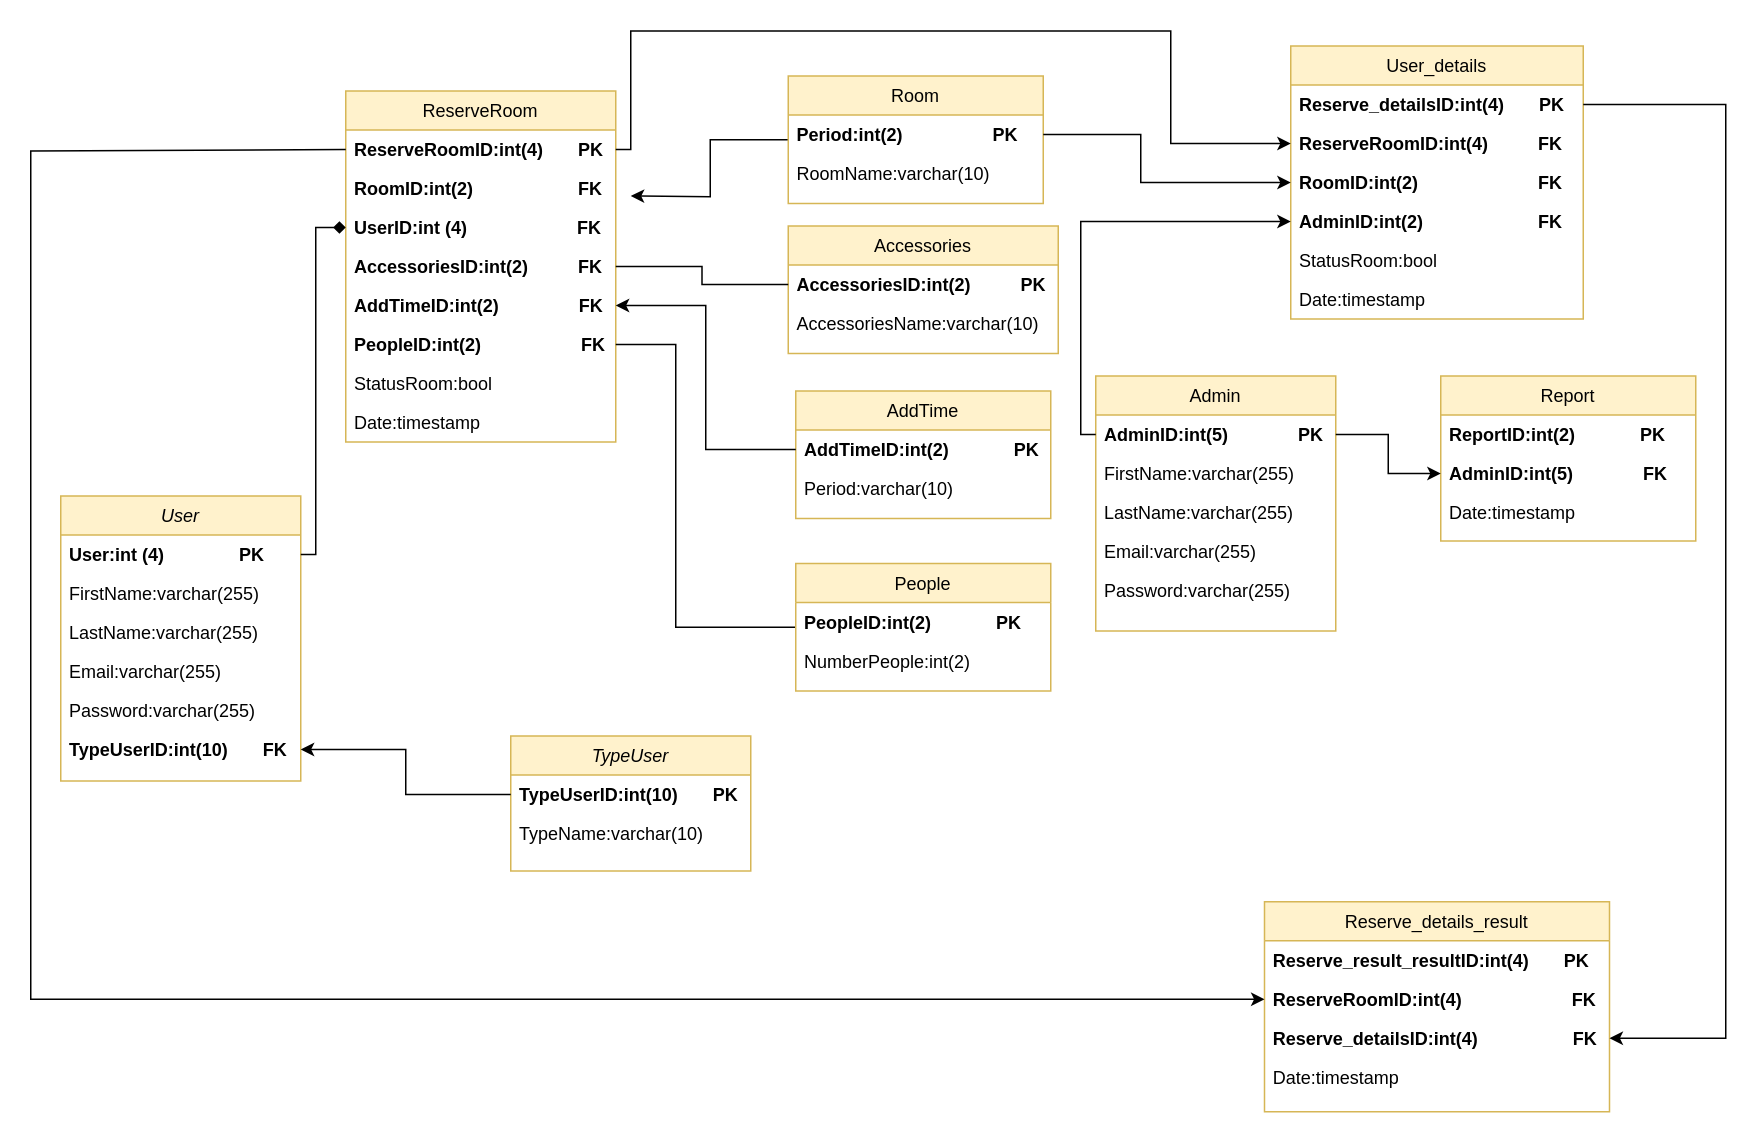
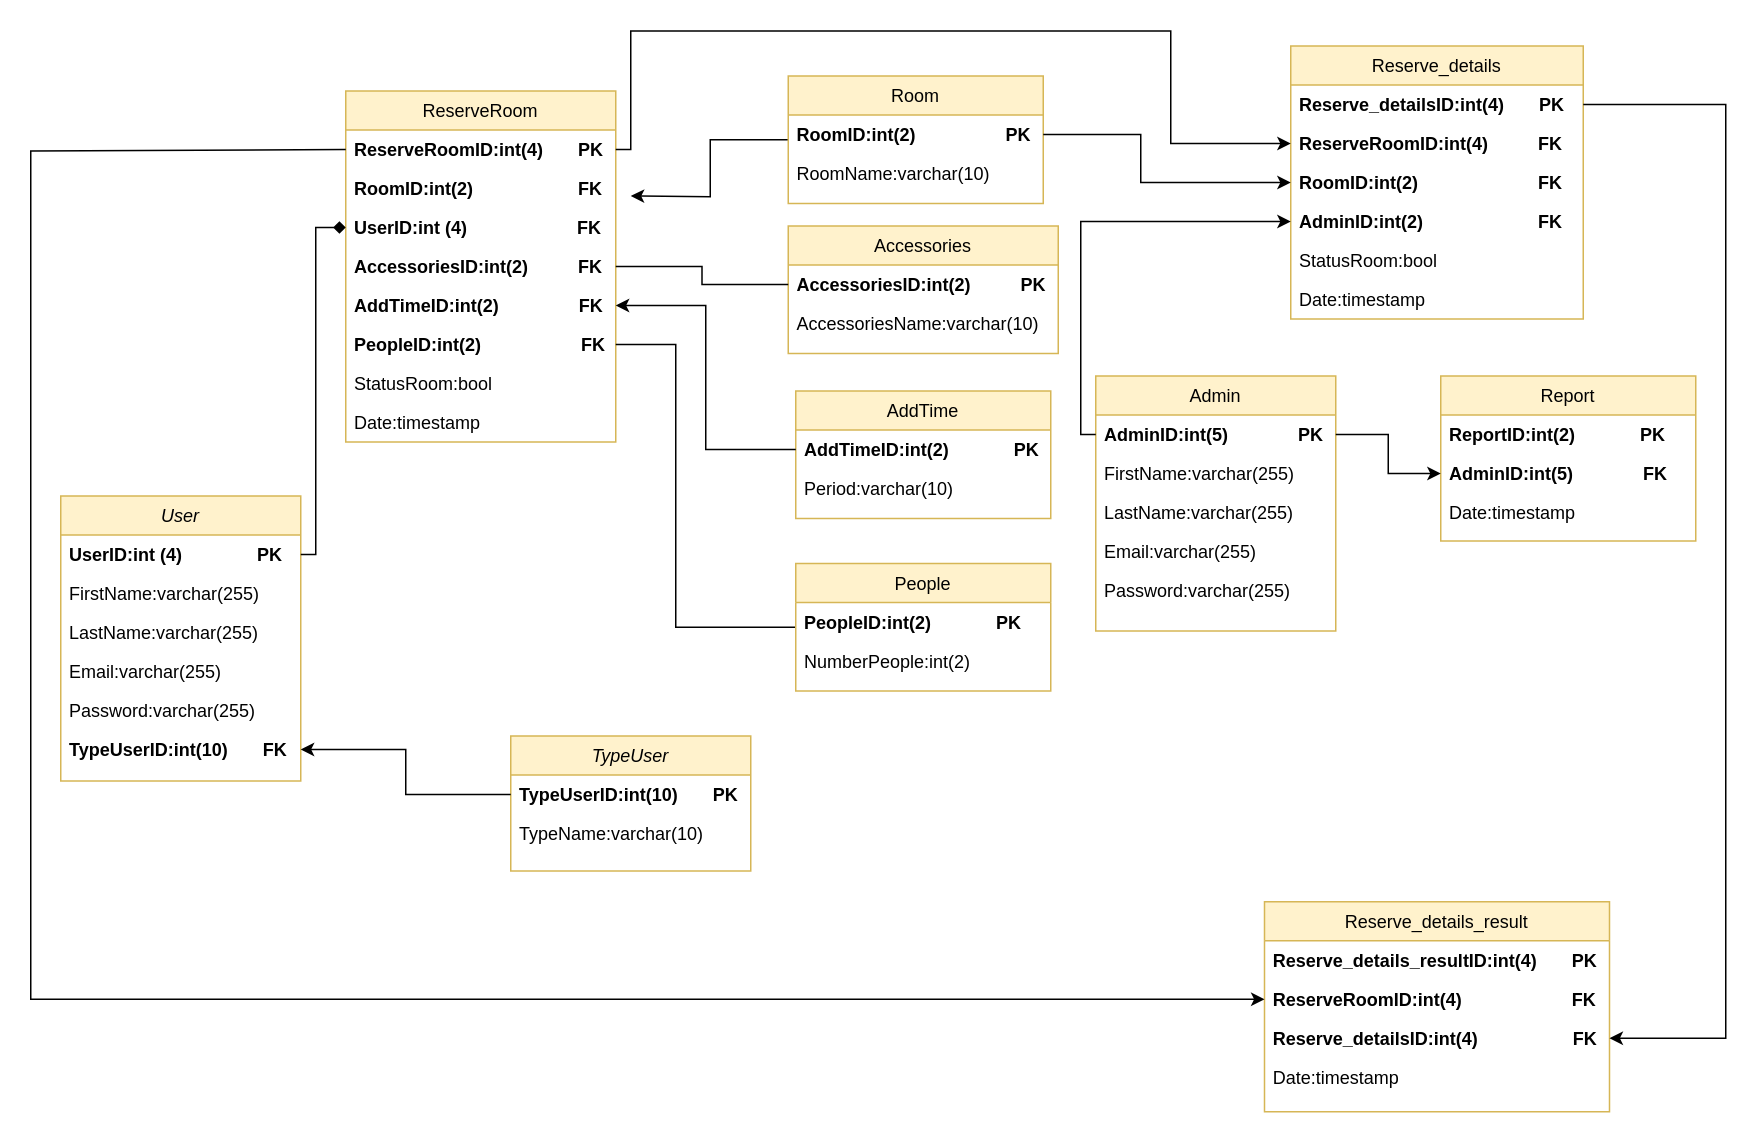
- <mxCell id="41" value="User_details" style="swimlane;fontStyle=0;align=center;verticalAlign=top;childLayout=stackLayout;horizontal=1;startSize=26;horizontalStack=0;resizeParent=1;resizeLast=0;collapsible=1;marginBottom=0;rounded=0;shadow=0;strokeWidth=1;fillColor=#fff2cc;strokeColor=#d6b656;" vertex="1" parent="1"><mxGeometry x="860" y="30" width="195" height="182" as="geometry"><mxRectangle x="340" y="380" width="170" height="26" as="alternateBounds" /></mxGeometry></mxCell>
+ <mxCell id="41" value="Reserve_details" style="swimlane;fontStyle=0;align=center;verticalAlign=top;childLayout=stackLayout;horizontal=1;startSize=26;horizontalStack=0;resizeParent=1;resizeLast=0;collapsible=1;marginBottom=0;rounded=0;shadow=0;strokeWidth=1;fillColor=#fff2cc;strokeColor=#d6b656;" vertex="1" parent="1"><mxGeometry x="860" y="30" width="195" height="182" as="geometry"><mxRectangle x="340" y="380" width="170" height="26" as="alternateBounds" /></mxGeometry></mxCell>
- <mxCell id="29" value="Period:int(2)                  PK" style="text;align=left;verticalAlign=top;spacingLeft=4;spacingRight=4;overflow=hidden;rotatable=0;points=[[0,0.5],[1,0.5]];portConstraint=eastwest;fontStyle=1" vertex="1" parent="28"><mxGeometry y="26" width="170" height="26" as="geometry" /></mxCell>
+ <mxCell id="29" value="RoomID:int(2)                  PK" style="text;align=left;verticalAlign=top;spacingLeft=4;spacingRight=4;overflow=hidden;rotatable=0;points=[[0,0.5],[1,0.5]];portConstraint=eastwest;fontStyle=1" vertex="1" parent="28"><mxGeometry y="26" width="170" height="26" as="geometry" /></mxCell>
- <mxCell id="3" value="User:int (4)               PK" style="text;align=left;verticalAlign=top;spacingLeft=4;spacingRight=4;overflow=hidden;rotatable=0;points=[[0,0.5],[1,0.5]];portConstraint=eastwest;fontStyle=1" parent="2" vertex="1"><mxGeometry y="26" width="160" height="26" as="geometry" /></mxCell>
+ <mxCell id="3" value="UserID:int (4)               PK" style="text;align=left;verticalAlign=top;spacingLeft=4;spacingRight=4;overflow=hidden;rotatable=0;points=[[0,0.5],[1,0.5]];portConstraint=eastwest;fontStyle=1" parent="2" vertex="1"><mxGeometry y="26" width="160" height="26" as="geometry" /></mxCell>
- <mxCell id="49" value="Reserve_result_resultID:int(4)       PK" style="text;align=left;verticalAlign=top;spacingLeft=4;spacingRight=4;overflow=hidden;rotatable=0;points=[[0,0.5],[1,0.5]];portConstraint=eastwest;fontStyle=1" vertex="1" parent="48"><mxGeometry y="26" width="230" height="26" as="geometry" /></mxCell>
+ <mxCell id="49" value="Reserve_details_resultID:int(4)       PK" style="text;align=left;verticalAlign=top;spacingLeft=4;spacingRight=4;overflow=hidden;rotatable=0;points=[[0,0.5],[1,0.5]];portConstraint=eastwest;fontStyle=1" vertex="1" parent="48"><mxGeometry y="26" width="230" height="26" as="geometry" /></mxCell>
